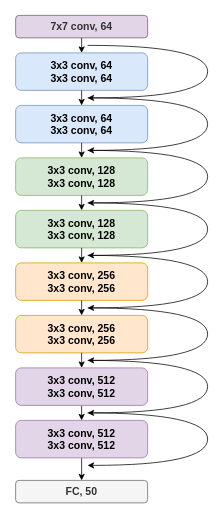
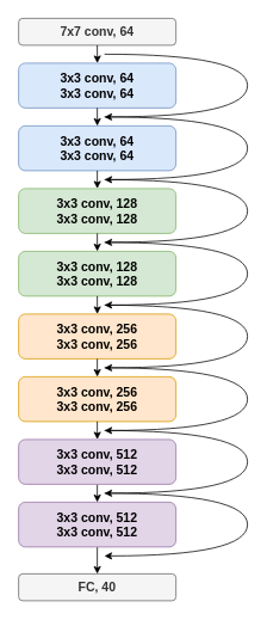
- <mxCell id="4" value="&lt;b&gt;&lt;font style=&quot;font-size: 14px;&quot;&gt;7x7 conv, 64&lt;/font&gt;&lt;/b&gt;" style="whiteSpace=wrap;html=1;fillColor=#e1d5e7;strokeColor=#666666;imageAspect=1;rounded=1;fontColor=#333333;" parent="1" vertex="1"><mxGeometry x="20" y="20" width="176" height="30" as="geometry" /></mxCell>
+ <mxCell id="4" value="&lt;b&gt;&lt;font style=&quot;font-size: 14px;&quot;&gt;7x7 conv, 64&lt;/font&gt;&lt;/b&gt;" style="whiteSpace=wrap;html=1;fillColor=#f5f5f5;strokeColor=#666666;imageAspect=1;rounded=1;fontColor=#333333;" parent="1" vertex="1"><mxGeometry x="20" y="20" width="176" height="30" as="geometry" /></mxCell>
- <mxCell id="7" value="&lt;b&gt;&lt;font style=&quot;font-size: 14px;&quot;&gt;FC, 50&lt;/font&gt;&lt;/b&gt;" style="whiteSpace=wrap;html=1;fillColor=#f5f5f5;strokeColor=#666666;imageAspect=1;rounded=1;fontColor=#333333;" parent="1" vertex="1"><mxGeometry x="20" y="640" width="176" height="30" as="geometry" /></mxCell>
+ <mxCell id="7" value="&lt;b&gt;&lt;font style=&quot;font-size: 14px;&quot;&gt;FC, 40&lt;/font&gt;&lt;/b&gt;" style="whiteSpace=wrap;html=1;fillColor=#f5f5f5;strokeColor=#666666;imageAspect=1;rounded=1;fontColor=#333333;" parent="1" vertex="1"><mxGeometry x="20" y="640" width="176" height="30" as="geometry" /></mxCell>
